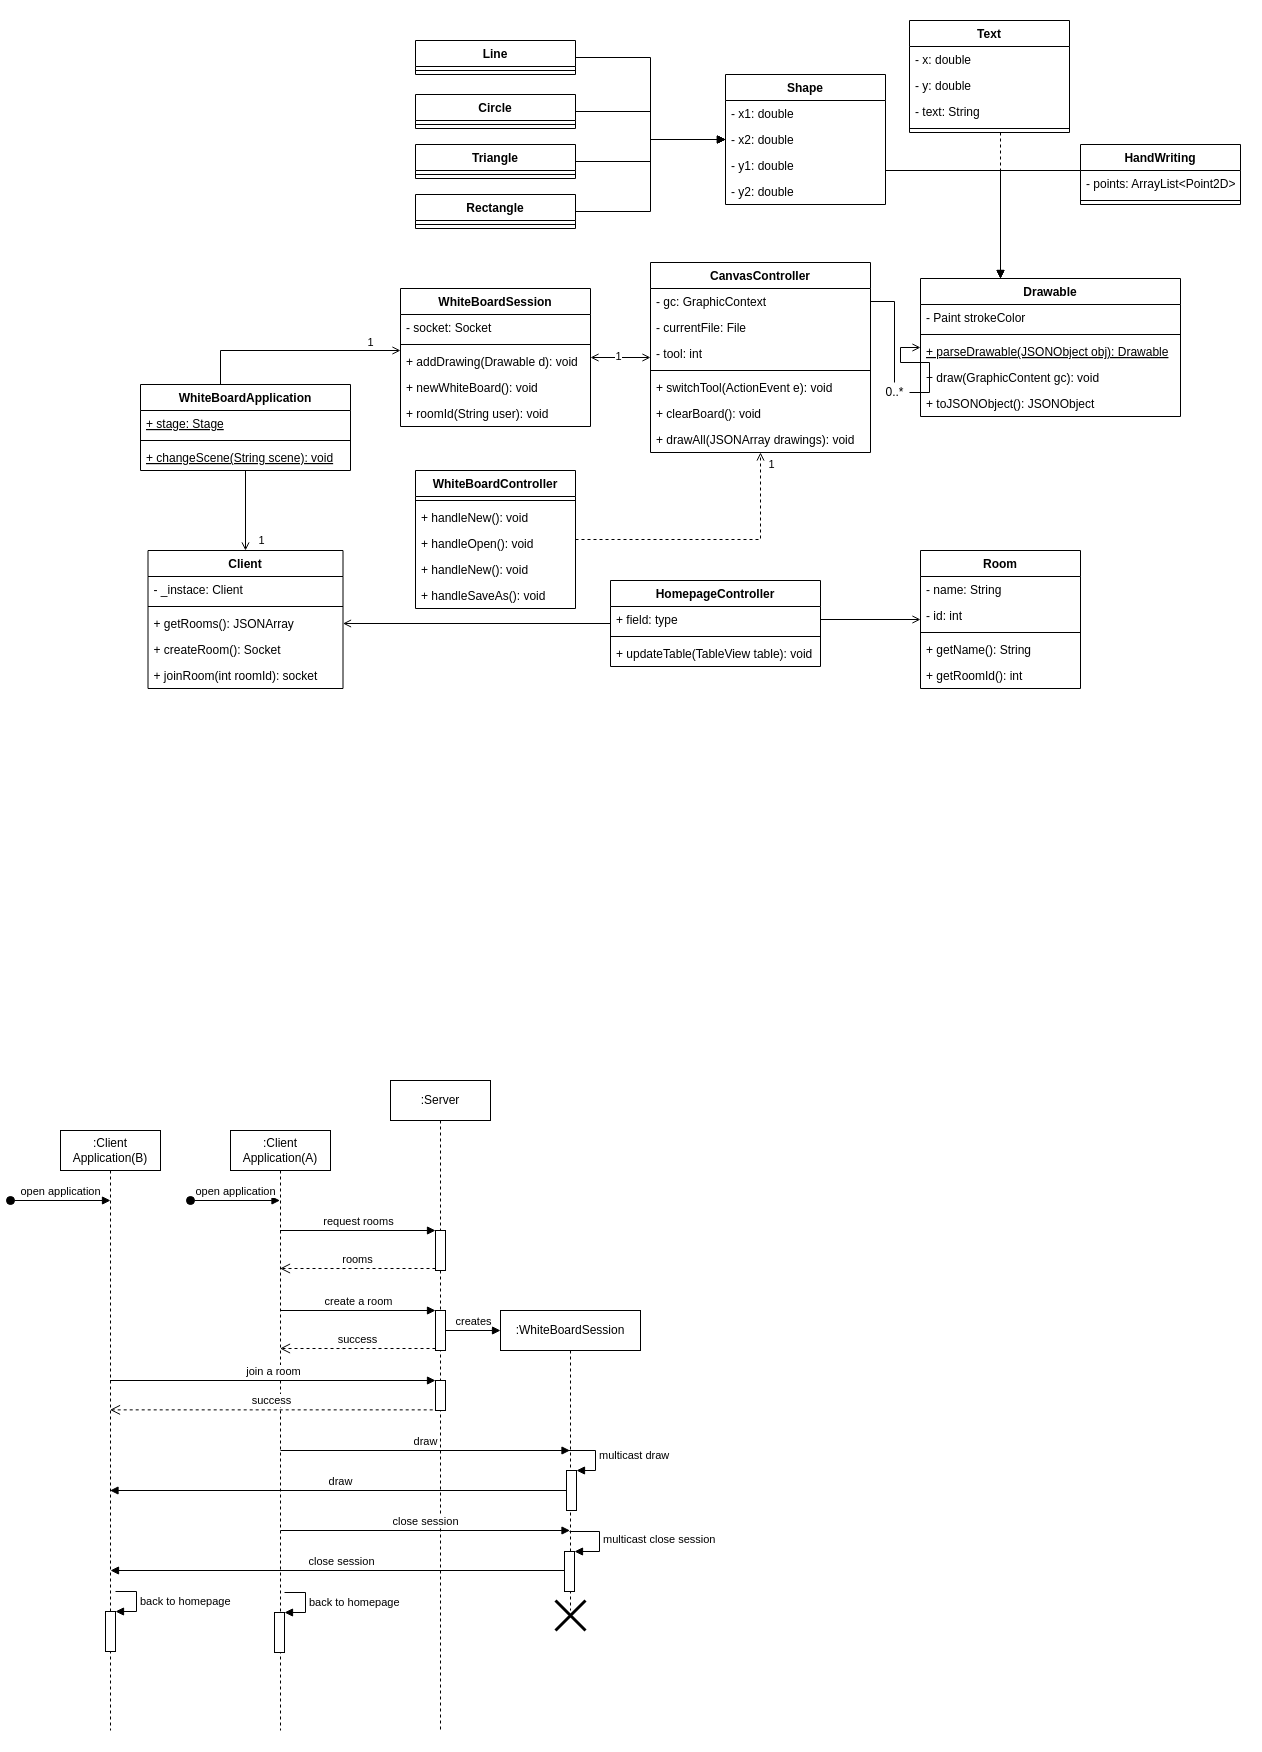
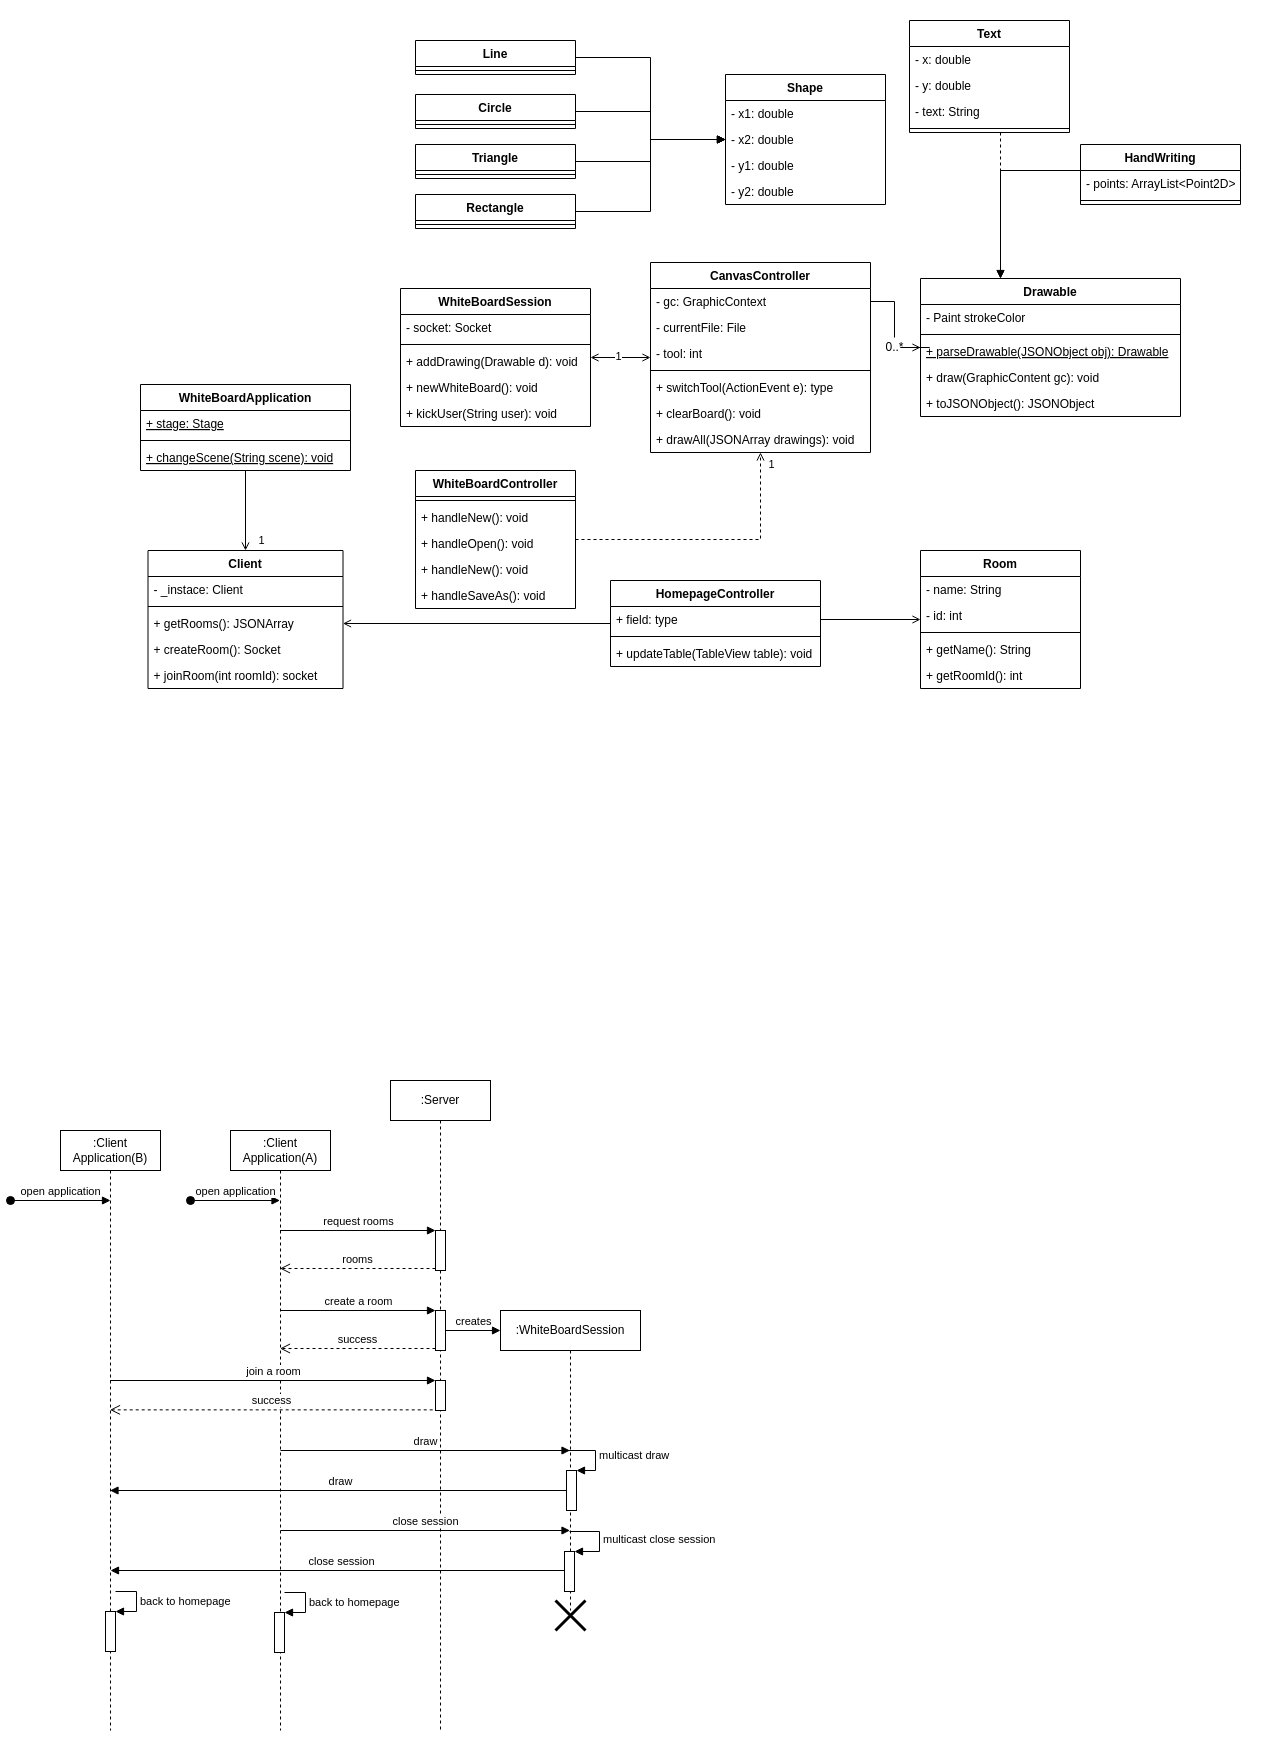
- <mxCell id="8" style="edgeStyle=orthogonalEdgeStyle;rounded=0;orthogonalLoop=1;jettySize=auto;html=1;endArrow=block;endFill=1;" edge="1" parent="1" source="9" target="2"><mxGeometry relative="1" as="geometry"><Array as="points"><mxPoint x="960" y="170" /></Array></mxGeometry></mxCell>
- <mxCell id="83" style="edgeStyle=orthogonalEdgeStyle;rounded=0;orthogonalLoop=1;jettySize=auto;html=1;endArrow=open;endFill=0;" edge="1" parent="1" source="79" target="71"><mxGeometry relative="1" as="geometry"><Array as="points"><mxPoint x="180" y="350" /></Array></mxGeometry></mxCell>
- <mxCell id="84" value="1" style="edgeLabel;html=1;align=center;verticalAlign=middle;resizable=0;points=[];" vertex="1" connectable="0" parent="83"><mxGeometry x="0.765" y="-2" relative="1" as="geometry"><mxPoint x="-6" y="-11" as="offset" /></mxGeometry></mxCell>
- <mxCell id="41" value="+ switchTool(ActionEvent e): void" style="text;strokeColor=none;fillColor=none;align=left;verticalAlign=top;spacingLeft=4;spacingRight=4;overflow=hidden;rotatable=0;points=[[0,0.5],[1,0.5]];portConstraint=eastwest;" vertex="1" parent="36"><mxGeometry y="112" width="220" height="26" as="geometry" /></mxCell>
+ <mxCell id="41" value="+ switchTool(ActionEvent e): type" style="text;strokeColor=none;fillColor=none;align=left;verticalAlign=top;spacingLeft=4;spacingRight=4;overflow=hidden;rotatable=0;points=[[0,0.5],[1,0.5]];portConstraint=eastwest;" vertex="1" parent="36"><mxGeometry y="112" width="220" height="26" as="geometry" /></mxCell>
- <mxCell id="87" value="0..*" style="text;html=1;align=center;verticalAlign=middle;resizable=0;points=[];autosize=1;strokeColor=none;fillColor=none;" vertex="1" parent="1"><mxGeometry x="839" y="382" width="30" height="20" as="geometry" /></mxCell>
+ <mxCell id="87" value="0..*" style="text;html=1;align=center;verticalAlign=middle;resizable=0;points=[];autosize=1;strokeColor=none;fillColor=none;" vertex="1" parent="1"><mxGeometry x="839" y="337" width="30" height="20" as="geometry" /></mxCell>
- <mxCell id="76" value="+ roomId(String user): void" style="text;strokeColor=none;fillColor=none;align=left;verticalAlign=top;spacingLeft=4;spacingRight=4;overflow=hidden;rotatable=0;points=[[0,0.5],[1,0.5]];portConstraint=eastwest;" vertex="1" parent="71"><mxGeometry y="112" width="190" height="26" as="geometry" /></mxCell>
+ <mxCell id="76" value="+ kickUser(String user): void" style="text;strokeColor=none;fillColor=none;align=left;verticalAlign=top;spacingLeft=4;spacingRight=4;overflow=hidden;rotatable=0;points=[[0,0.5],[1,0.5]];portConstraint=eastwest;" vertex="1" parent="71"><mxGeometry y="112" width="190" height="26" as="geometry" /></mxCell>
